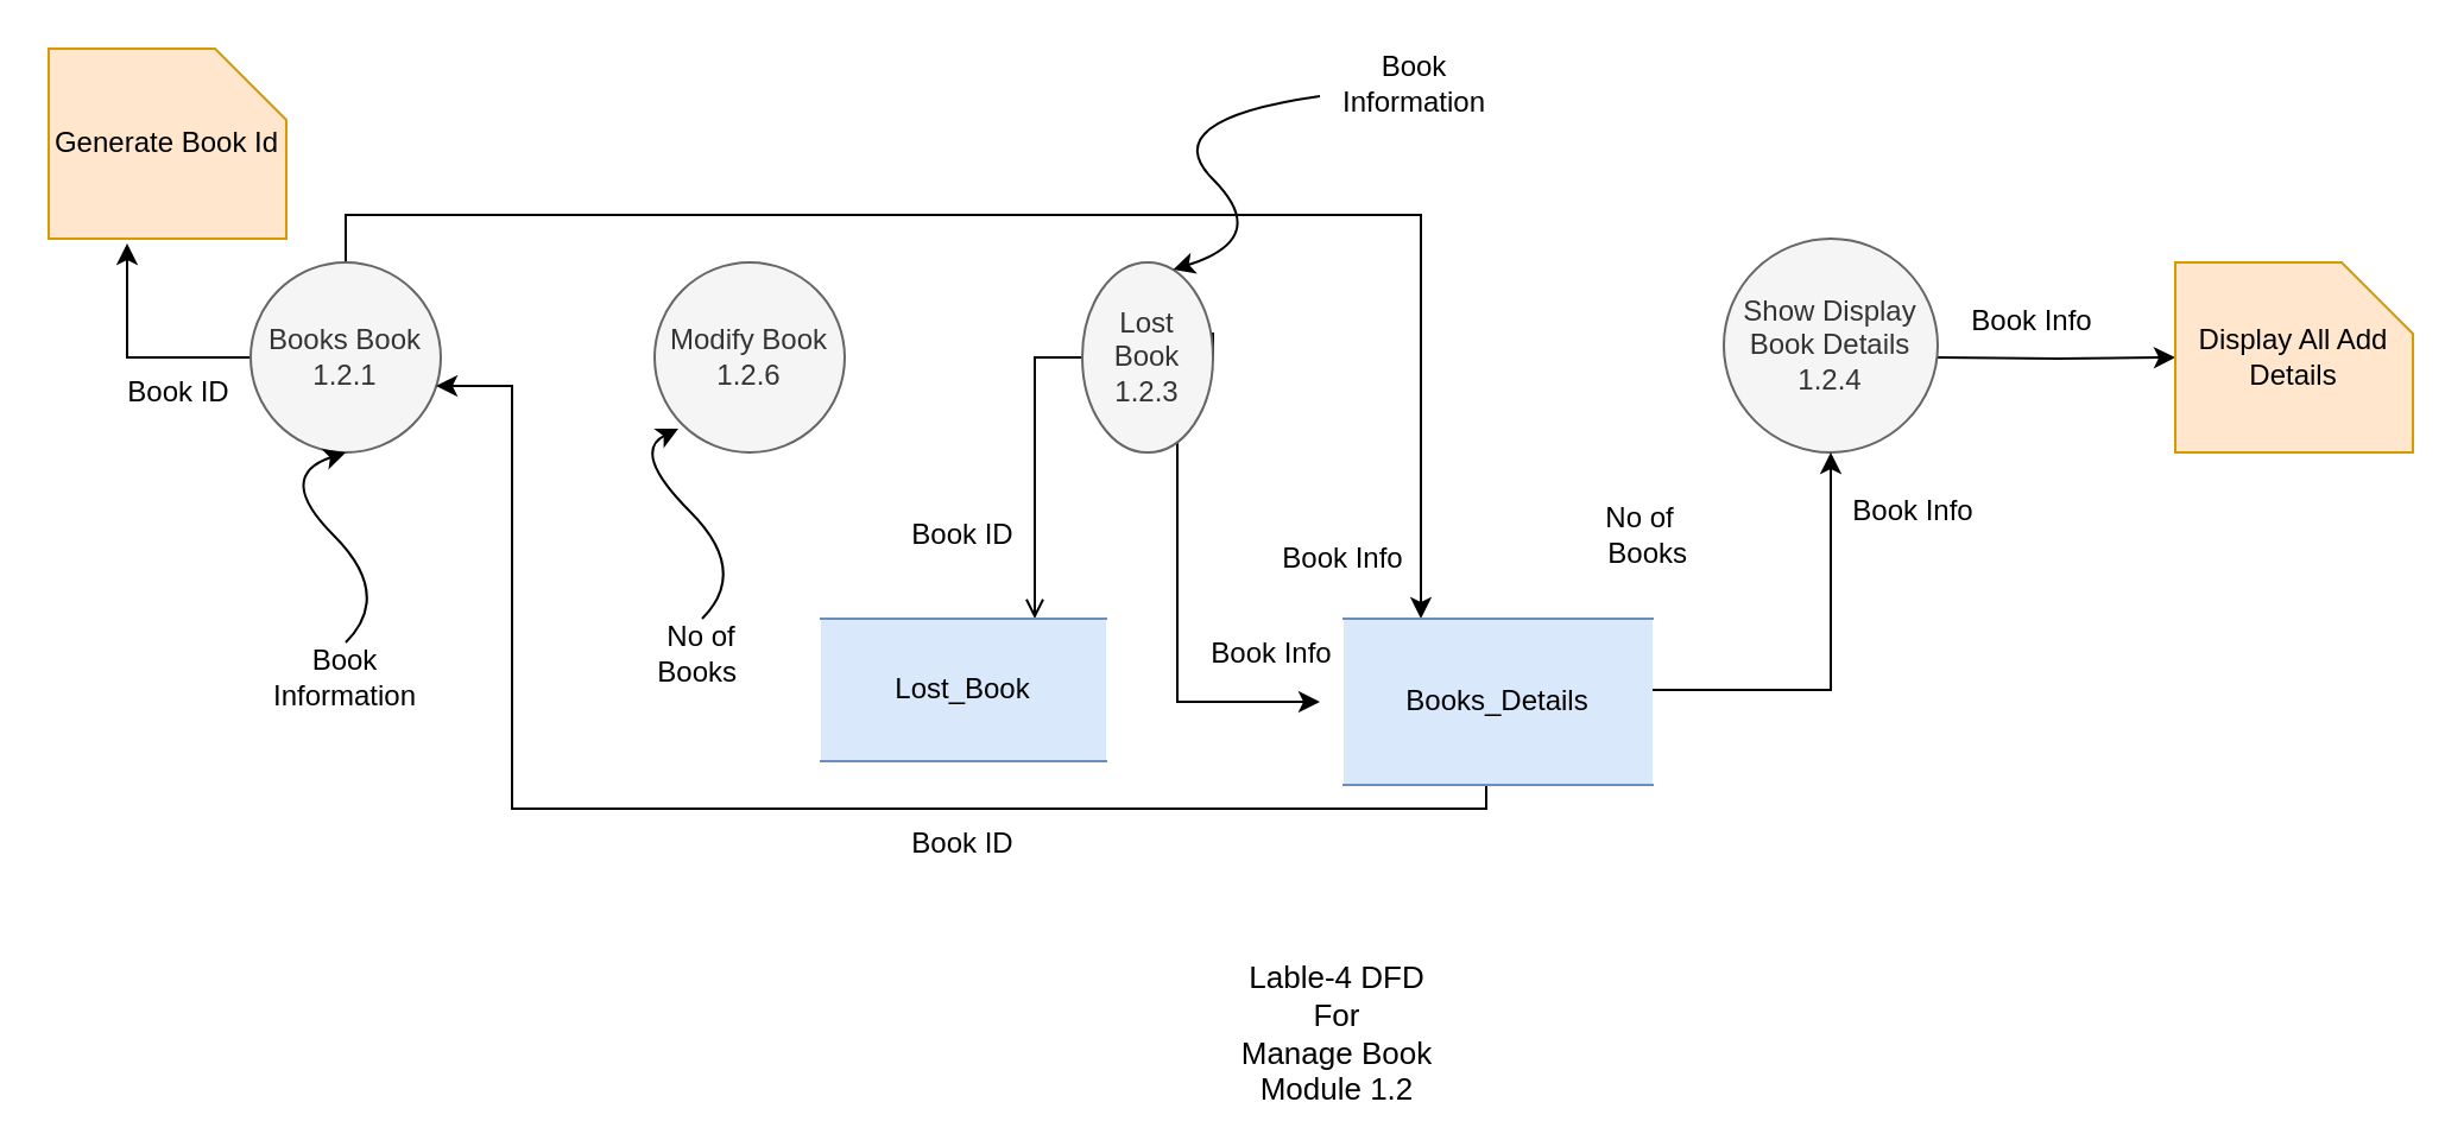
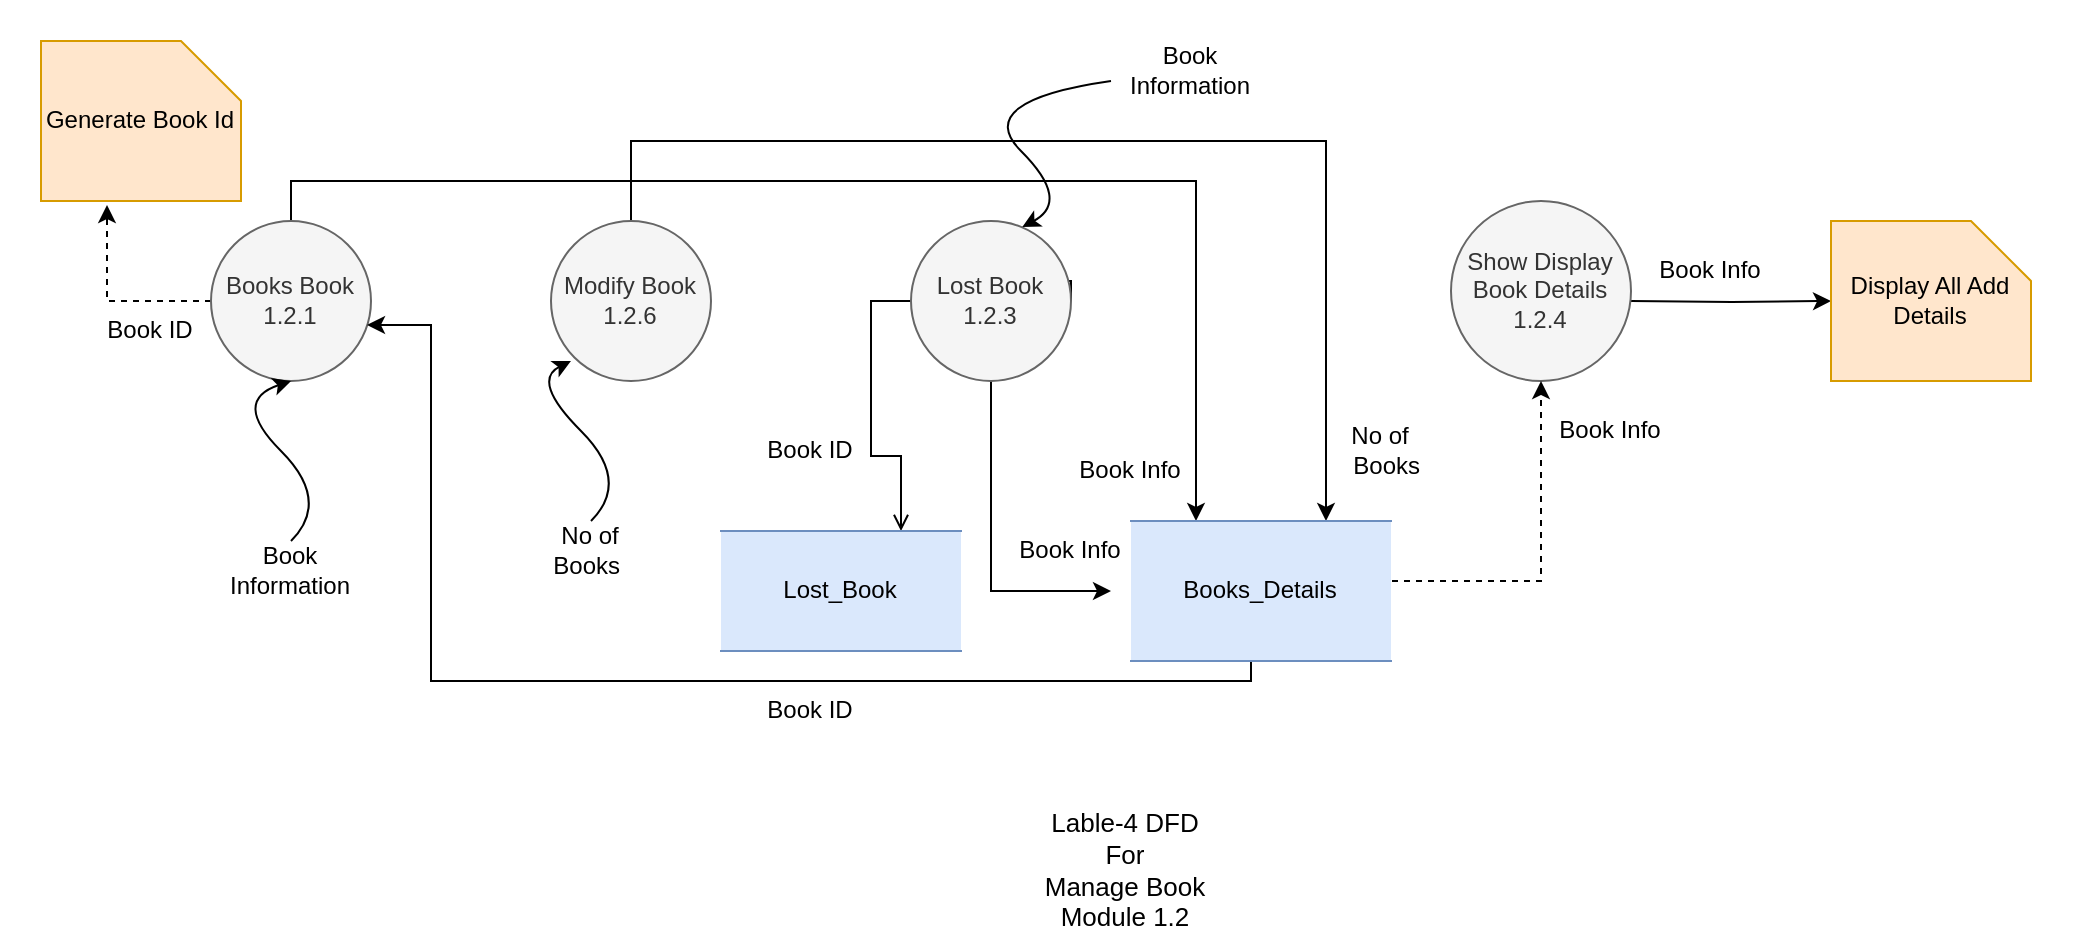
+ <mxCell id="5" style="edgeStyle=orthogonalEdgeStyle;rounded=0;orthogonalLoop=1;jettySize=auto;html=1;exitX=0.5;exitY=0;exitDx=0;exitDy=0;entryX=0.75;entryY=0;entryDx=0;entryDy=0;" parent="1" source="6" target="15" edge="1"><mxGeometry relative="1" as="geometry"><mxPoint x="637" y="257" as="targetPoint" /><Array as="points"><mxPoint x="315" y="70" /><mxPoint x="663" y="70" /></Array></mxGeometry></mxCell>
- <mxCell id="3" style="edgeStyle=orthogonalEdgeStyle;rounded=0;orthogonalLoop=1;jettySize=auto;html=1;exitX=0;exitY=0.5;exitDx=0;exitDy=0;entryX=1.025;entryY=0.67;entryDx=0;entryDy=0;entryPerimeter=0;" parent="1" source="4" target="28" edge="1"><mxGeometry relative="1" as="geometry" /></mxCell>
+ <mxCell id="3" style="edgeStyle=orthogonalEdgeStyle;rounded=0;orthogonalLoop=1;jettySize=auto;html=1;exitX=0;exitY=0.5;exitDx=0;exitDy=0;entryX=1.025;entryY=0.67;entryDx=0;entryDy=0;entryPerimeter=0;dashed=1;" parent="1" source="4" target="28" edge="1"><mxGeometry relative="1" as="geometry" /></mxCell>
- <mxCell id="9" value="Lost Book&lt;br&gt;1.2.3" style="ellipse;whiteSpace=wrap;html=1;aspect=fixed;fillColor=#f5f5f5;fontColor=#333333;strokeColor=#666666;" parent="1" vertex="1"><mxGeometry x="455" y="110" width="55" height="80" as="geometry" /></mxCell>
+ <mxCell id="9" value="Lost Book&lt;br&gt;1.2.3" style="ellipse;whiteSpace=wrap;html=1;aspect=fixed;fillColor=#f5f5f5;fontColor=#333333;strokeColor=#666666;" parent="1" vertex="1"><mxGeometry x="455" y="110" width="80" height="80" as="geometry" /></mxCell>
- <mxCell id="13" style="edgeStyle=orthogonalEdgeStyle;rounded=0;orthogonalLoop=1;jettySize=auto;html=1;exitX=0.75;exitY=0;exitDx=0;exitDy=0;entryX=0.5;entryY=1;entryDx=0;entryDy=0;" parent="1" source="15" target="11" edge="1"><mxGeometry relative="1" as="geometry"><Array as="points"><mxPoint x="655" y="290" /><mxPoint x="740" y="290" /></Array><mxPoint x="705" y="190" as="targetPoint" /></mxGeometry></mxCell>
+ <mxCell id="13" style="edgeStyle=orthogonalEdgeStyle;rounded=0;orthogonalLoop=1;jettySize=auto;html=1;exitX=0.75;exitY=0;exitDx=0;exitDy=0;entryX=0.5;entryY=1;entryDx=0;entryDy=0;dashed=1;" parent="1" source="15" target="11" edge="1"><mxGeometry relative="1" as="geometry"><Array as="points"><mxPoint x="655" y="290" /><mxPoint x="740" y="290" /></Array><mxPoint x="705" y="190" as="targetPoint" /></mxGeometry></mxCell>
- <mxCell id="12" value="Lost_Book" style="shape=partialRectangle;whiteSpace=wrap;html=1;left=0;right=0;fillColor=#dae8fc;strokeColor=#6c8ebf;" parent="1" vertex="1"><mxGeometry x="345" y="260" width="120" height="60" as="geometry" /></mxCell>
+ <mxCell id="12" value="Lost_Book" style="shape=partialRectangle;whiteSpace=wrap;html=1;left=0;right=0;fillColor=#dae8fc;strokeColor=#6c8ebf;" parent="1" vertex="1"><mxGeometry x="360" y="265" width="120" height="60" as="geometry" /></mxCell>
